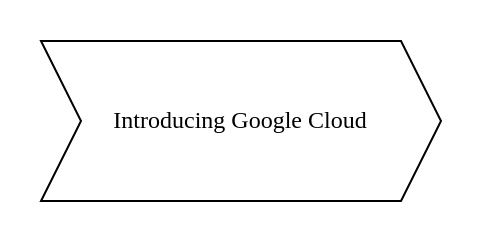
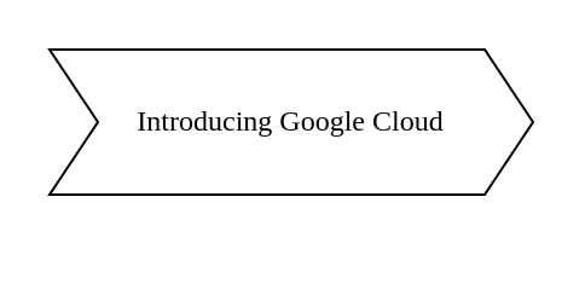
- <mxCell id="2" value="Introducing Google Cloud" style="shape=step;perimeter=stepPerimeter;whiteSpace=wrap;html=1;fixedSize=1;hachureGap=4;fontFamily=Architects Daughter;fontSource=https%3A%2F%2Ffonts.googleapis.com%2Fcss%3Ffamily%3DArchitects%2BDaughter;" vertex="1" parent="1"><mxGeometry x="20" y="20" width="200" height="80" as="geometry" /></mxCell>
+ <mxCell id="2" value="Introducing Google Cloud" style="shape=step;perimeter=stepPerimeter;whiteSpace=wrap;html=1;fixedSize=1;hachureGap=4;fontFamily=Architects Daughter;fontSource=https%3A%2F%2Ffonts.googleapis.com%2Fcss%3Ffamily%3DArchitects%2BDaughter;" vertex="1" parent="1"><mxGeometry x="20" y="20" width="200" height="60" as="geometry" /></mxCell>
